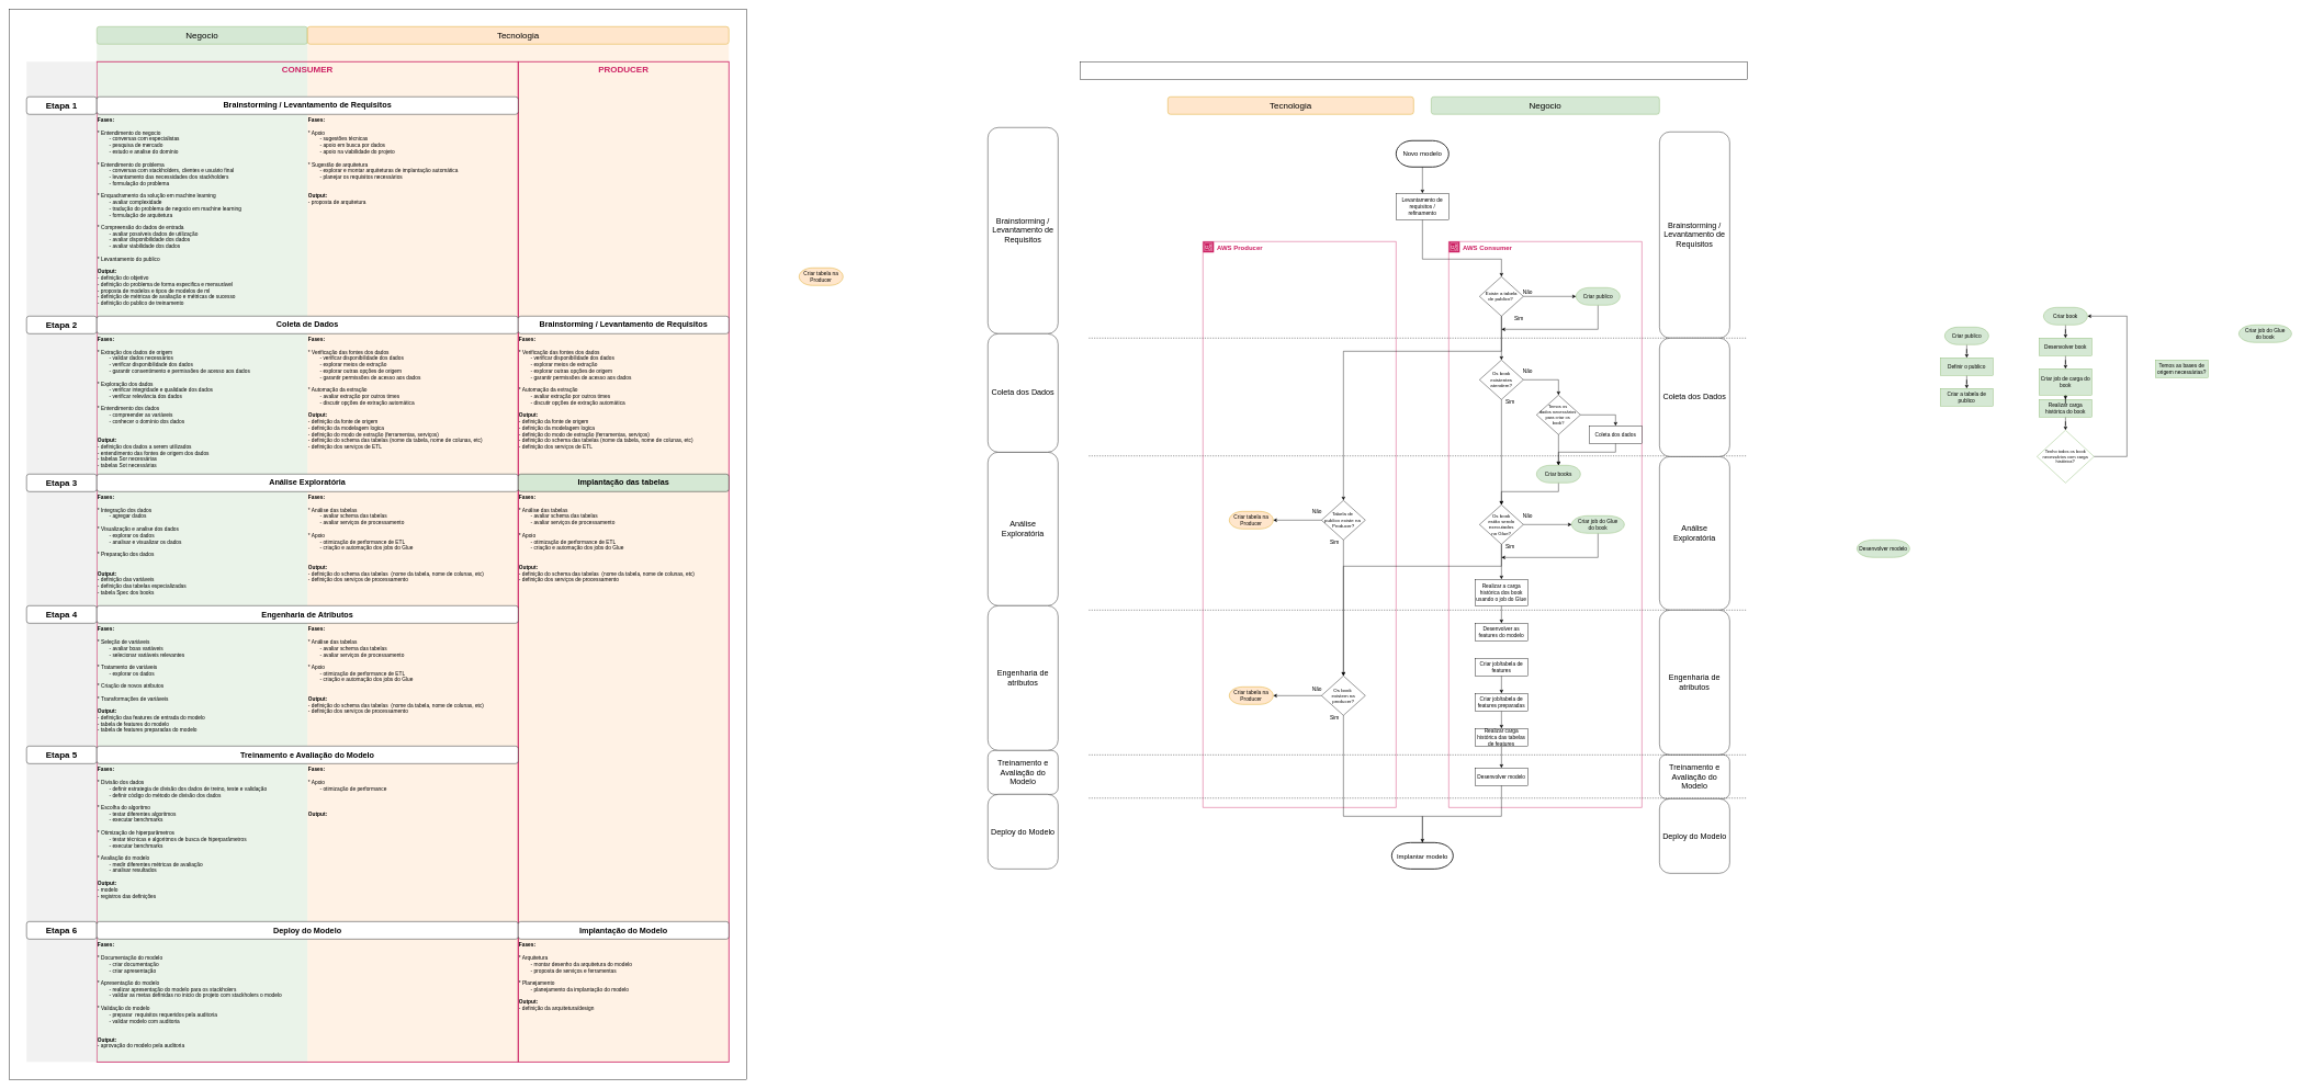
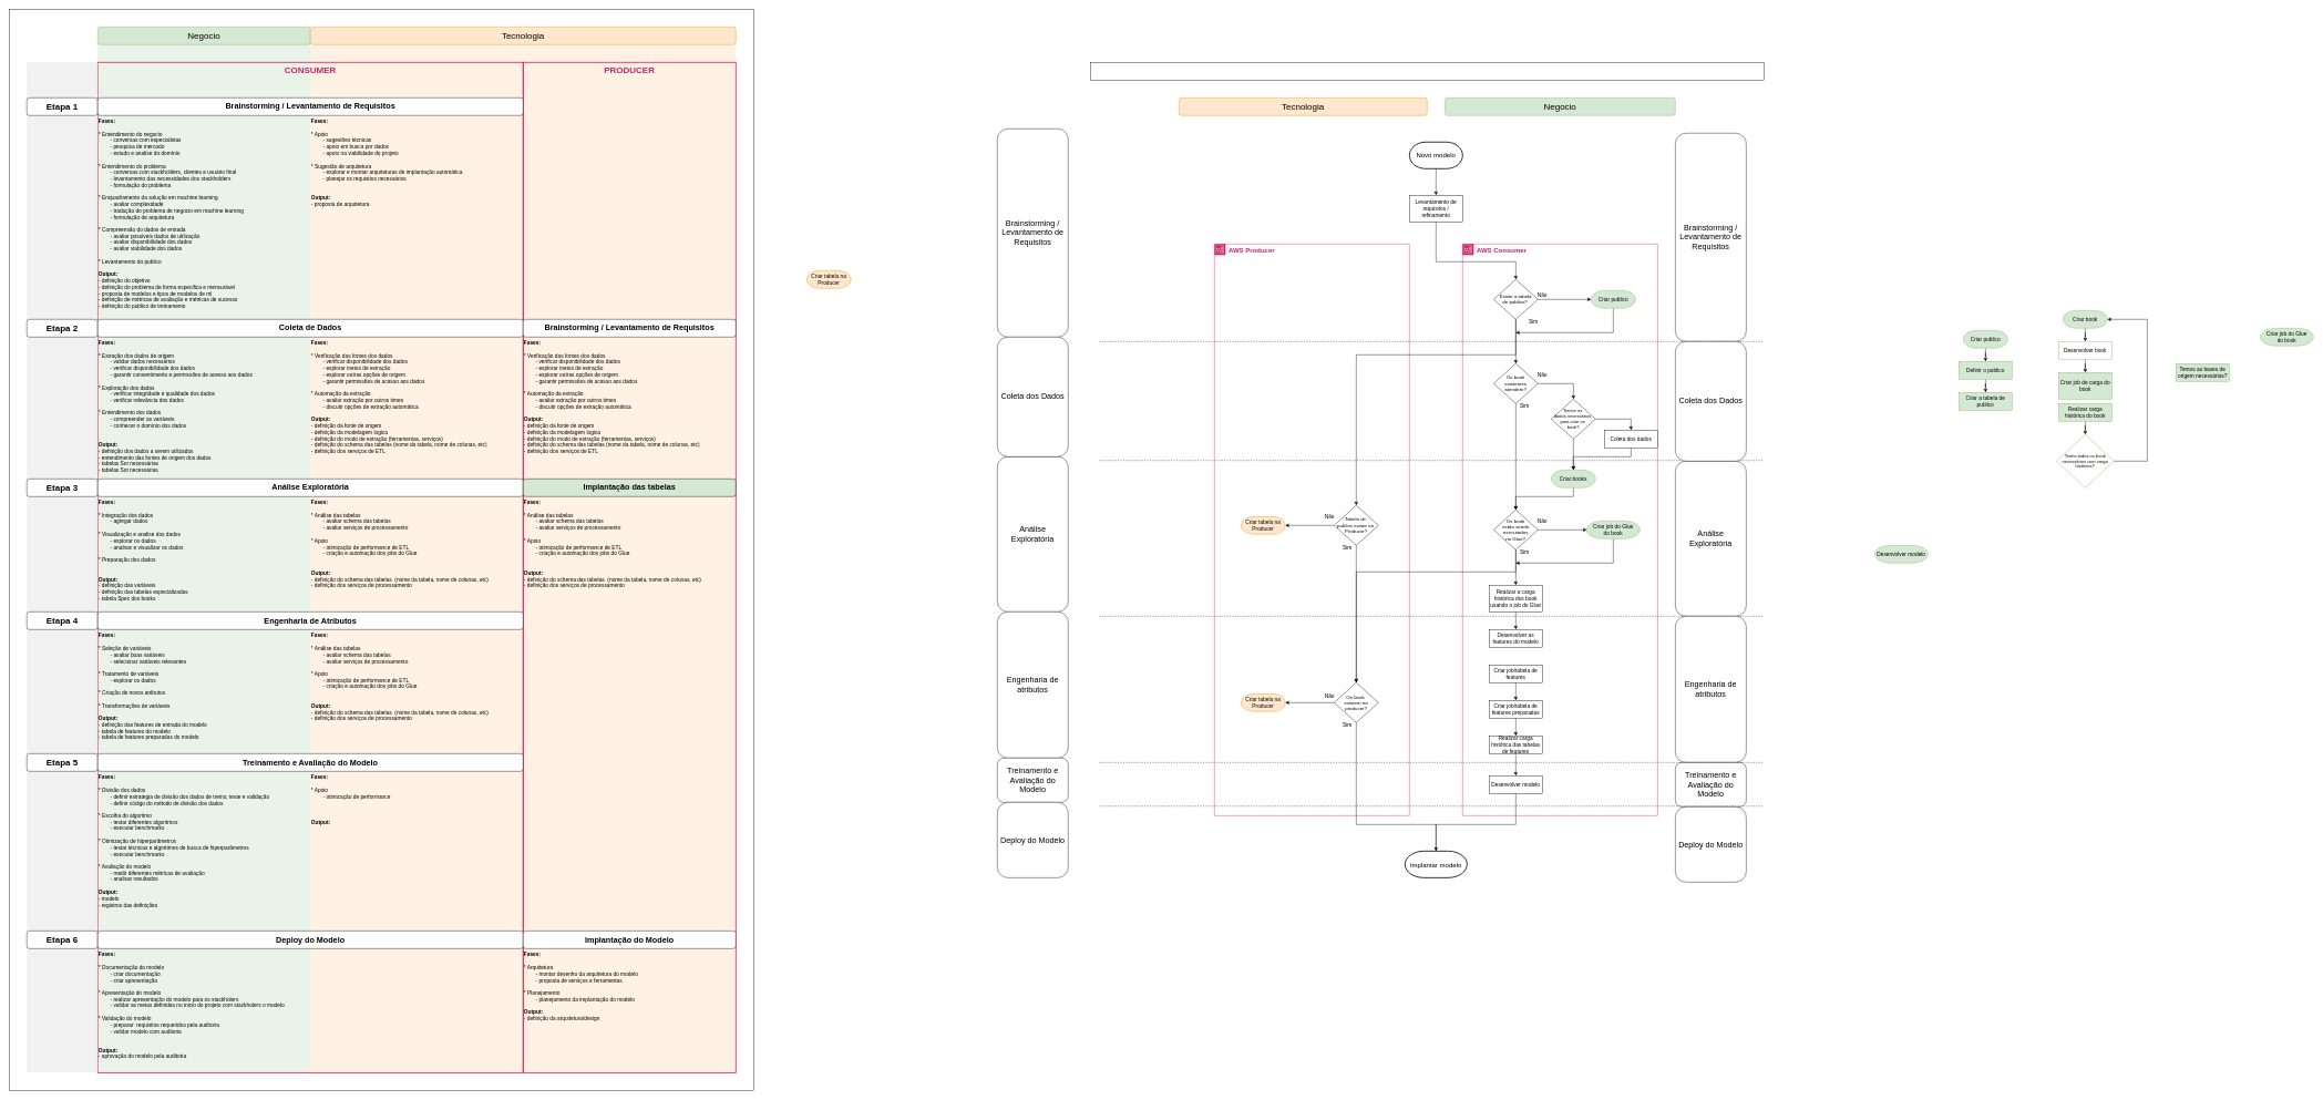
- <mxCell id="29" value="Desenvolver book" style="rounded=0;whiteSpace=wrap;html=1;fillColor=#d5e8d4;strokeColor=#82b366;" parent="1" vertex="1"><mxGeometry x="4645" y="770" width="120" height="40" as="geometry" /></mxCell>
+ <mxCell id="29" value="Desenvolver book" style="rounded=0;whiteSpace=wrap;html=1;fillColor=#ffffff;strokeColor=#82b366;" parent="1" vertex="1"><mxGeometry x="4645" y="770" width="120" height="40" as="geometry" /></mxCell>
- <mxCell id="32" style="edgeStyle=orthogonalEdgeStyle;rounded=0;orthogonalLoop=1;jettySize=auto;html=1;fillColor=#dae8fc;strokeColor=#000000;" parent="1" source="33" target="31" edge="1"><mxGeometry relative="1" as="geometry" /></mxCell>
